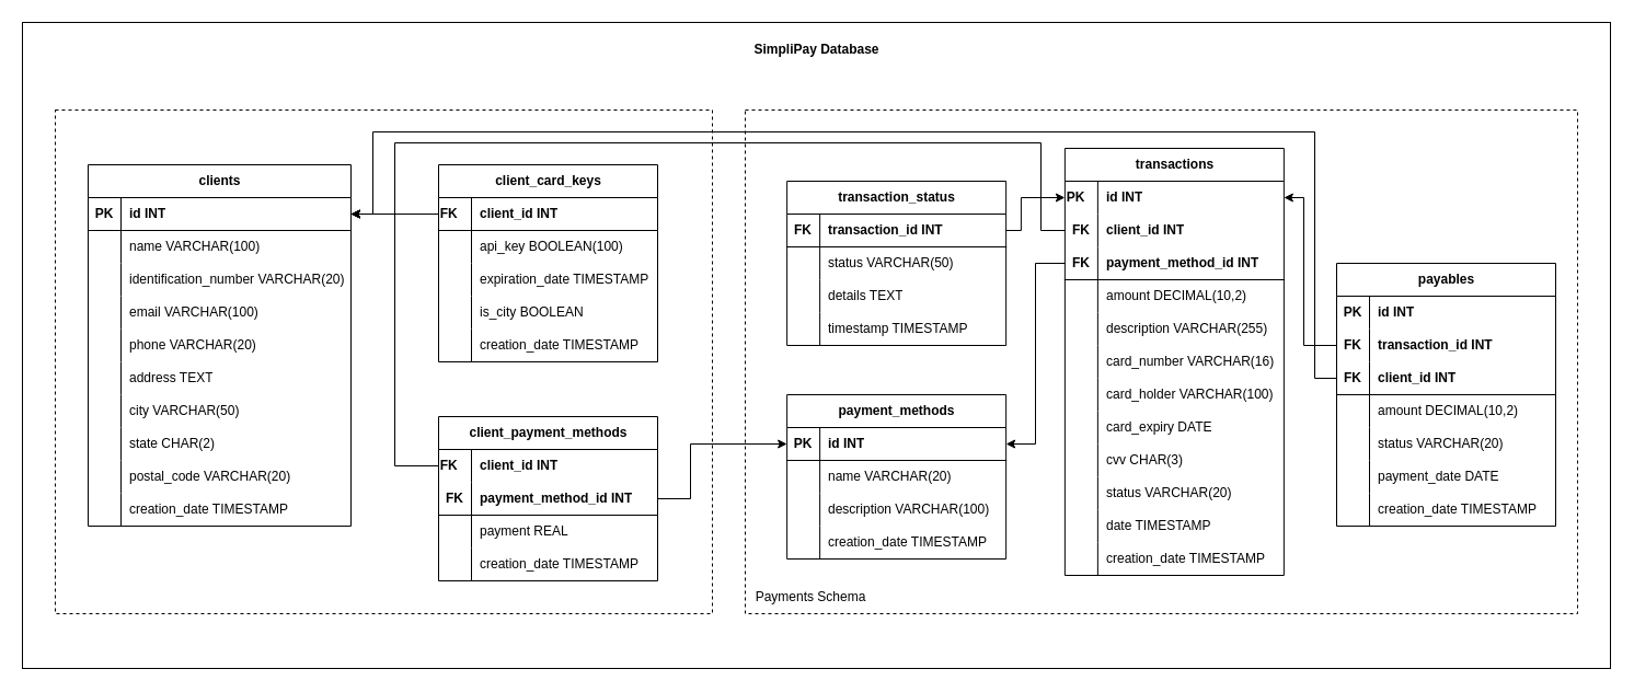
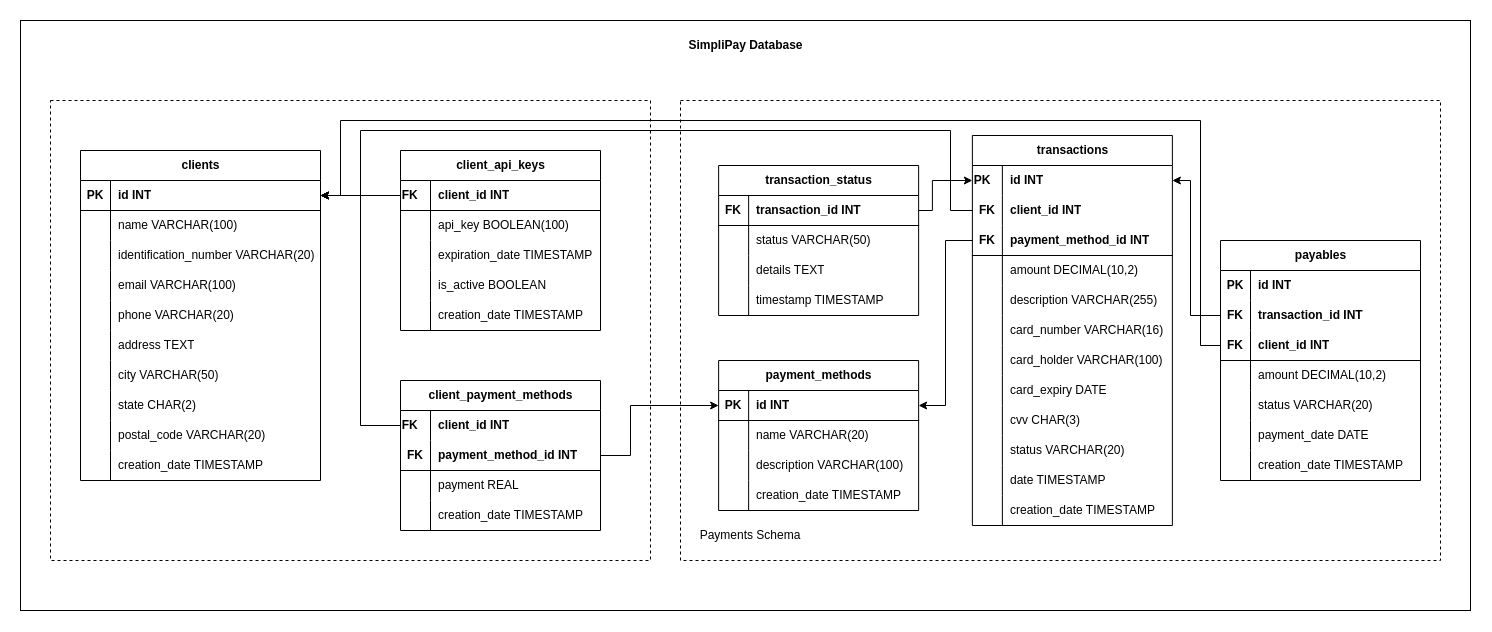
- <mxCell id="35" value="client_card_keys" style="shape=table;startSize=30;container=1;collapsible=1;childLayout=tableLayout;fixedRows=1;rowLines=0;fontStyle=1;align=center;resizeLast=1;html=1;" vertex="1" parent="1"><mxGeometry x="400" y="150" width="200" height="180" as="geometry" /></mxCell>
+ <mxCell id="35" value="client_api_keys" style="shape=table;startSize=30;container=1;collapsible=1;childLayout=tableLayout;fixedRows=1;rowLines=0;fontStyle=1;align=center;resizeLast=1;html=1;" vertex="1" parent="1"><mxGeometry x="400" y="150" width="200" height="180" as="geometry" /></mxCell>
- <mxCell id="47" value="is_city BOOLEAN" style="shape=partialRectangle;connectable=0;fillColor=none;top=0;left=0;bottom=0;right=0;align=left;spacingLeft=6;overflow=hidden;whiteSpace=wrap;html=1;" vertex="1" parent="45"><mxGeometry x="30" width="170" height="30" as="geometry"><mxRectangle width="170" height="30" as="alternateBounds" /></mxGeometry></mxCell>
+ <mxCell id="47" value="is_active BOOLEAN" style="shape=partialRectangle;connectable=0;fillColor=none;top=0;left=0;bottom=0;right=0;align=left;spacingLeft=6;overflow=hidden;whiteSpace=wrap;html=1;" vertex="1" parent="45"><mxGeometry x="30" width="170" height="30" as="geometry"><mxRectangle width="170" height="30" as="alternateBounds" /></mxGeometry></mxCell>
- <mxCell id="117" value="Payments Schema" style="text;html=1;align=center;verticalAlign=middle;whiteSpace=wrap;rounded=0;" vertex="1" parent="1"><mxGeometry x="680" y="530" width="120" height="30" as="geometry" /></mxCell>
+ <mxCell id="117" value="Payments Schema" style="text;html=1;align=center;verticalAlign=middle;whiteSpace=wrap;rounded=0;" vertex="1" parent="1"><mxGeometry x="690" y="520" width="120" height="30" as="geometry" /></mxCell>
